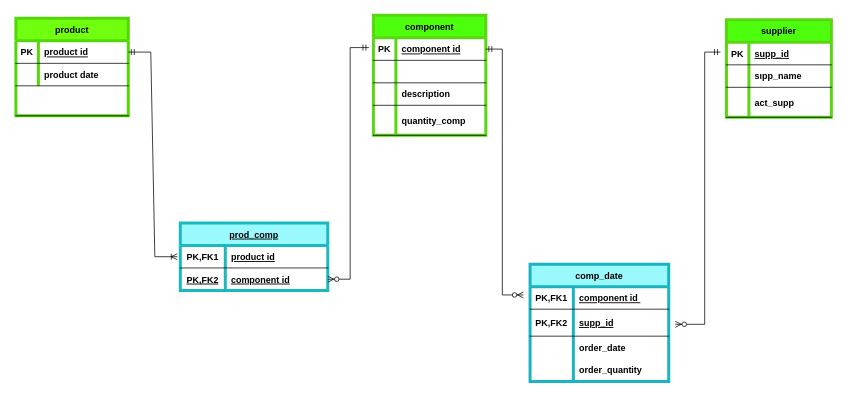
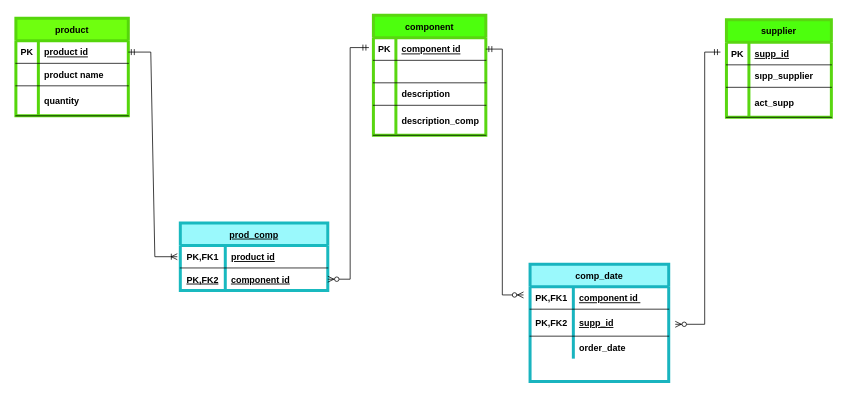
- <mxCell id="8" value="product date" style="shape=partialRectangle;overflow=hidden;connectable=0;fillColor=none;top=0;left=0;bottom=0;right=0;align=left;spacingLeft=6;fontStyle=1;" parent="6" vertex="1"><mxGeometry x="30" width="120" height="30" as="geometry"><mxRectangle width="120" height="30" as="alternateBounds" /></mxGeometry></mxCell>
+ <mxCell id="8" value="product name" style="shape=partialRectangle;overflow=hidden;connectable=0;fillColor=none;top=0;left=0;bottom=0;right=0;align=left;spacingLeft=6;fontStyle=1;" parent="6" vertex="1"><mxGeometry x="30" width="120" height="30" as="geometry"><mxRectangle width="120" height="30" as="alternateBounds" /></mxGeometry></mxCell>
- <mxCell id="25" value="sıpp_name" style="shape=partialRectangle;overflow=hidden;connectable=0;fillColor=none;top=0;left=0;bottom=0;right=0;align=left;spacingLeft=6;fontStyle=1;" parent="23" vertex="1"><mxGeometry x="30" width="110" height="30" as="geometry"><mxRectangle width="110" height="30" as="alternateBounds" /></mxGeometry></mxCell>
+ <mxCell id="25" value="sıpp_supplier" style="shape=partialRectangle;overflow=hidden;connectable=0;fillColor=none;top=0;left=0;bottom=0;right=0;align=left;spacingLeft=6;fontStyle=1;" parent="23" vertex="1"><mxGeometry x="30" width="110" height="30" as="geometry"><mxRectangle width="110" height="30" as="alternateBounds" /></mxGeometry></mxCell>
+ <mxCell id="11" value="quantity" style="shape=partialRectangle;overflow=hidden;connectable=0;fillColor=none;top=0;left=0;bottom=0;right=0;align=left;spacingLeft=6;fontStyle=1;" parent="9" vertex="1"><mxGeometry x="30" width="120" height="40" as="geometry"><mxRectangle width="120" height="40" as="alternateBounds" /></mxGeometry></mxCell>
- <mxCell id="40" value="quantity_comp" style="shape=partialRectangle;overflow=hidden;connectable=0;fillColor=none;top=0;left=0;bottom=0;right=0;align=left;spacingLeft=6;fontStyle=1;" parent="38" vertex="1"><mxGeometry x="30" width="120" height="40" as="geometry"><mxRectangle width="120" height="40" as="alternateBounds" /></mxGeometry></mxCell>
+ <mxCell id="40" value="description_comp" style="shape=partialRectangle;overflow=hidden;connectable=0;fillColor=none;top=0;left=0;bottom=0;right=0;align=left;spacingLeft=6;fontStyle=1;" parent="38" vertex="1"><mxGeometry x="30" width="120" height="40" as="geometry"><mxRectangle width="120" height="40" as="alternateBounds" /></mxGeometry></mxCell>
- <mxCell id="54" value="order_quantity" style="shape=partialRectangle;overflow=hidden;connectable=0;fillColor=none;top=0;left=0;bottom=0;right=0;align=left;spacingLeft=6;fontStyle=1;flipV=0;" vertex="1" parent="52"><mxGeometry x="57.75" width="127.25" height="30" as="geometry"><mxRectangle width="127.25" height="30" as="alternateBounds" /></mxGeometry></mxCell>
